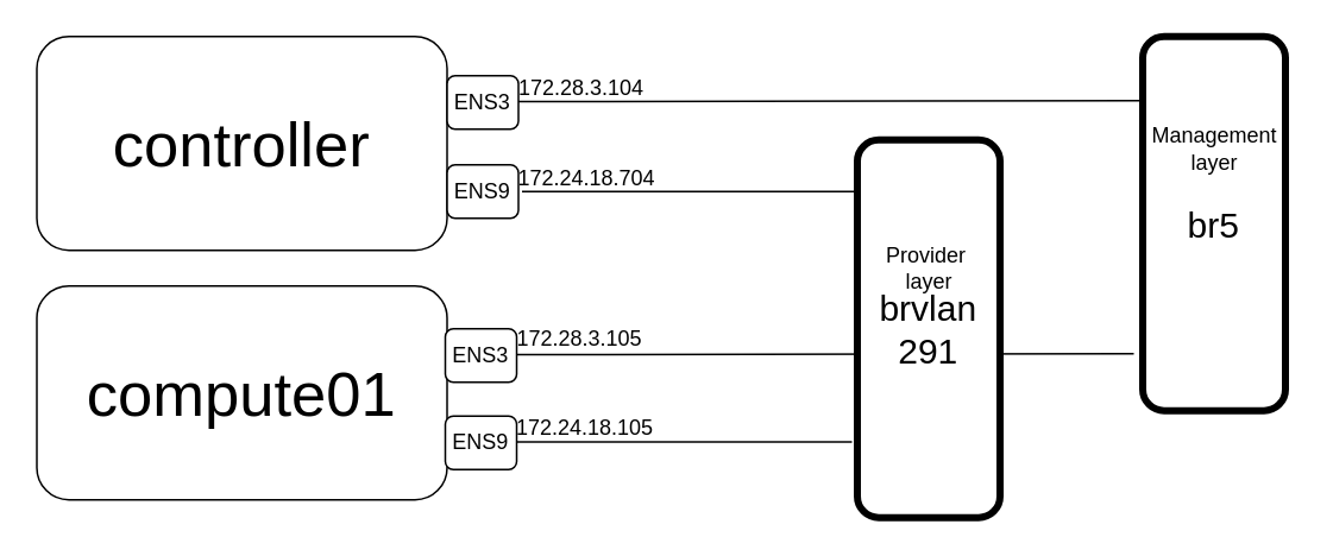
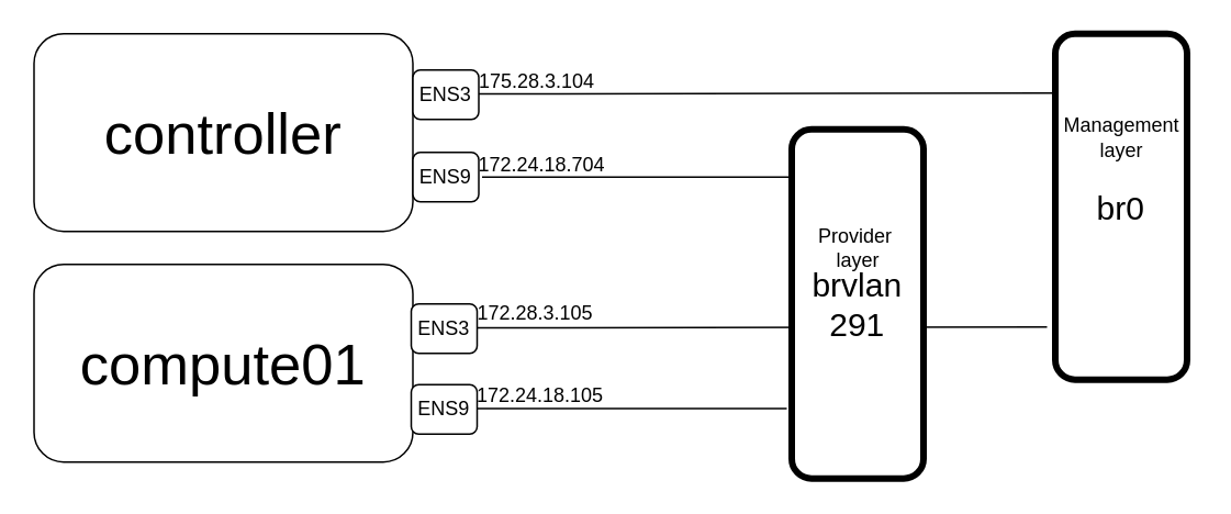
- <mxCell id="12" value="172.28.3.104" style="text;html=1;align=center;verticalAlign=middle;resizable=0;points=[];autosize=1;" vertex="1" parent="1"><mxGeometry x="280" y="39" width="90" height="20" as="geometry" /></mxCell>
+ <mxCell id="12" value="175.28.3.104" style="text;html=1;align=center;verticalAlign=middle;resizable=0;points=[];autosize=1;" vertex="1" parent="1"><mxGeometry x="280" y="39" width="90" height="20" as="geometry" /></mxCell>
- <mxCell id="11" value="&lt;font style=&quot;font-size: 20px&quot;&gt;br5&lt;br&gt;&lt;/font&gt;" style="rounded=1;whiteSpace=wrap;html=1;strokeWidth=4;" vertex="1" parent="1"><mxGeometry x="640" y="20" width="80" height="210" as="geometry" /></mxCell>
+ <mxCell id="11" value="&lt;font style=&quot;font-size: 20px&quot;&gt;br0&lt;br&gt;&lt;/font&gt;" style="rounded=1;whiteSpace=wrap;html=1;strokeWidth=4;" vertex="1" parent="1"><mxGeometry x="640" y="20" width="80" height="210" as="geometry" /></mxCell>
